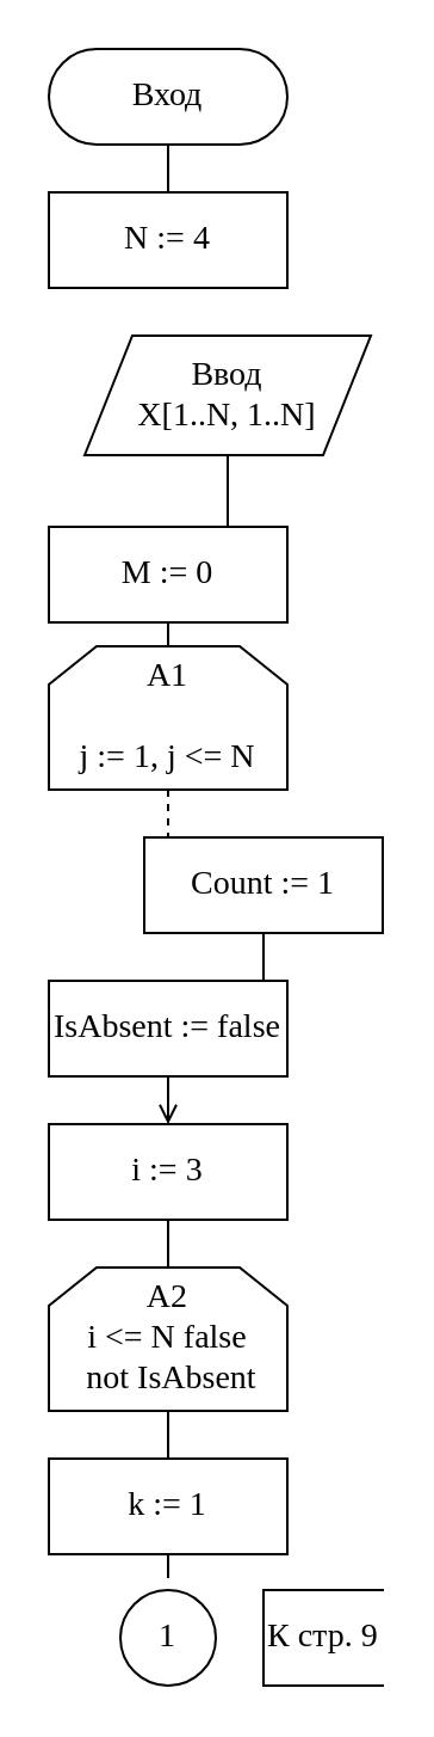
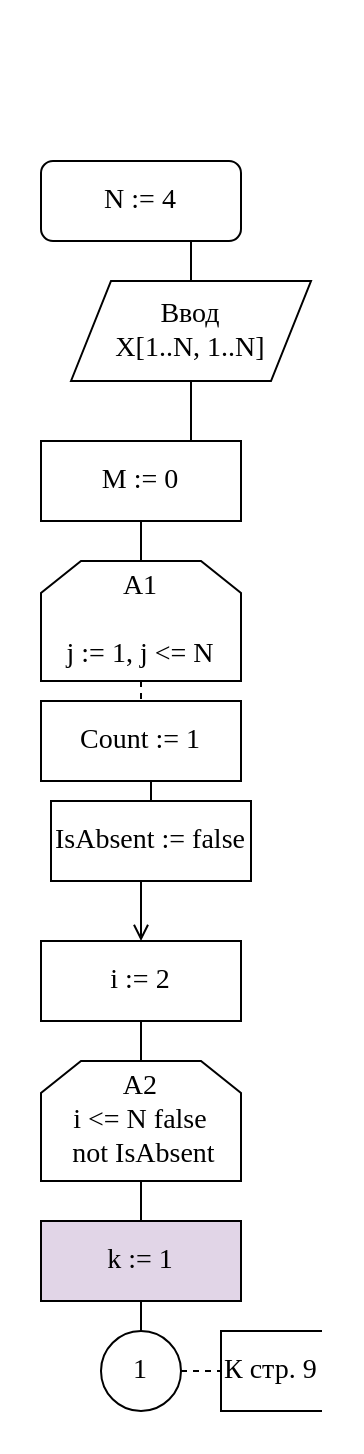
- <mxCell id="3" value="Вход" style="rounded=1;whiteSpace=wrap;html=1;arcSize=50;fontFamily=Times New Roman;fontSize=14;" parent="1" vertex="1"><mxGeometry x="20" width="100" height="40" as="geometry" y="20" /></mxCell>
- <mxCell id="2" style="edgeStyle=orthogonalEdgeStyle;rounded=0;orthogonalLoop=1;jettySize=auto;html=1;exitX=0.5;exitY=1;exitDx=0;exitDy=0;entryX=0.5;entryY=0;entryDx=0;entryDy=0;endArrow=none;endFill=0;" parent="1" source="3" target="10" edge="1"><mxGeometry relative="1" as="geometry" /></mxCell>
- <mxCell id="10" value="N := 4" style="rounded=0;whiteSpace=wrap;html=1;fontFamily=Times New Roman;fontSize=14;" parent="1" vertex="1"><mxGeometry x="20" y="80" width="100" height="40" as="geometry" /></mxCell>
+ <mxCell id="10" value="N := 4" style="whiteSpace=wrap;html=1;fontFamily=Times New Roman;fontSize=14;rounded=1;" parent="1" vertex="1"><mxGeometry x="20" y="80" width="100" height="40" as="geometry" /></mxCell>
+ <mxCell id="9" style="edgeStyle=orthogonalEdgeStyle;rounded=0;orthogonalLoop=1;jettySize=auto;html=1;exitX=0.5;exitY=1;exitDx=0;exitDy=0;entryX=0.5;entryY=0;entryDx=0;entryDy=0;endArrow=none;endFill=0;" parent="1" source="10" target="5" edge="1"><mxGeometry relative="1" as="geometry" /></mxCell>
- <mxCell id="12" value="A1&lt;br&gt;&lt;br&gt;j := 1, j &amp;lt;= N" style="shape=loopLimit;whiteSpace=wrap;html=1;fontFamily=Times New Roman;fontSize=14;" parent="1" vertex="1"><mxGeometry x="20" y="270" width="100" height="60" as="geometry" /></mxCell>
+ <mxCell id="12" value="A1&lt;br&gt;&lt;br&gt;j := 1, j &amp;lt;= N" style="shape=loopLimit;whiteSpace=wrap;html=1;fontFamily=Times New Roman;fontSize=14;" parent="1" vertex="1"><mxGeometry x="20" y="280" width="100" height="60" as="geometry" /></mxCell>
- <mxCell id="14" value="Count := 1" style="rounded=0;whiteSpace=wrap;html=1;fontFamily=Times New Roman;fontSize=14;" parent="1" vertex="1"><mxGeometry x="60" y="350" width="100" height="40" as="geometry" /></mxCell>
+ <mxCell id="14" value="Count := 1" style="rounded=0;whiteSpace=wrap;html=1;fontFamily=Times New Roman;fontSize=14;" parent="1" vertex="1"><mxGeometry x="20" y="350" width="100" height="40" as="geometry" /></mxCell>
- <mxCell id="18" value="IsAbsent := false" style="rounded=0;whiteSpace=wrap;html=1;fontFamily=Times New Roman;fontSize=14;" parent="1" vertex="1"><mxGeometry x="20" y="410" width="100" height="40" as="geometry" /></mxCell>
+ <mxCell id="18" value="IsAbsent := false" style="rounded=0;whiteSpace=wrap;html=1;fontFamily=Times New Roman;fontSize=14;" parent="1" vertex="1"><mxGeometry x="25" y="400" width="100" height="40" as="geometry" /></mxCell>
- <mxCell id="20" value="i := 3" style="rounded=0;whiteSpace=wrap;html=1;fontFamily=Times New Roman;fontSize=14;" parent="1" vertex="1"><mxGeometry x="20" y="470" width="100" height="40" as="geometry" /></mxCell>
+ <mxCell id="20" value="i := 2" style="rounded=0;whiteSpace=wrap;html=1;fontFamily=Times New Roman;fontSize=14;" parent="1" vertex="1"><mxGeometry x="20" y="470" width="100" height="40" as="geometry" /></mxCell>
- <mxCell id="15" style="edgeStyle=orthogonalEdgeStyle;rounded=0;orthogonalLoop=1;jettySize=auto;html=1;exitX=0.5;exitY=1;exitDx=0;exitDy=0;endArrow=none;endFill=0;" parent="1" source="16" target="22" edge="1"><mxGeometry relative="1" as="geometry" /></mxCell>
+ <mxCell id="15" style="edgeStyle=orthogonalEdgeStyle;rounded=0;orthogonalLoop=1;jettySize=auto;html=1;exitX=0.5;exitY=1;exitDx=0;exitDy=0;entryX=0.5;entryY=0;entryDx=0;entryDy=0;endArrow=none;endFill=0;" parent="1" source="16" target="6" edge="1"><mxGeometry relative="1" as="geometry" /></mxCell>
- <mxCell id="22" value="k := 1" style="rounded=0;whiteSpace=wrap;html=1;fontFamily=Times New Roman;fontSize=14;" parent="1" vertex="1"><mxGeometry x="20" y="610" width="100" height="40" as="geometry" /></mxCell>
+ <mxCell id="22" value="k := 1" style="rounded=0;whiteSpace=wrap;html=1;fontFamily=Times New Roman;fontSize=14;fillColor=#e1d5e7;" parent="1" vertex="1"><mxGeometry x="20" y="610" width="100" height="40" as="geometry" /></mxCell>
+ <mxCell id="8" value="" style="endArrow=none;dashed=1;html=1;entryX=0.5;entryY=0;entryDx=0;entryDy=0;exitX=1;exitY=0.5;exitDx=0;exitDy=0;" parent="1" source="6" target="7" edge="1"><mxGeometry width="50" height="50" relative="1" as="geometry"><mxPoint x="40" y="765" as="sourcePoint" /><mxPoint x="90" y="715" as="targetPoint" /></mxGeometry></mxCell>
